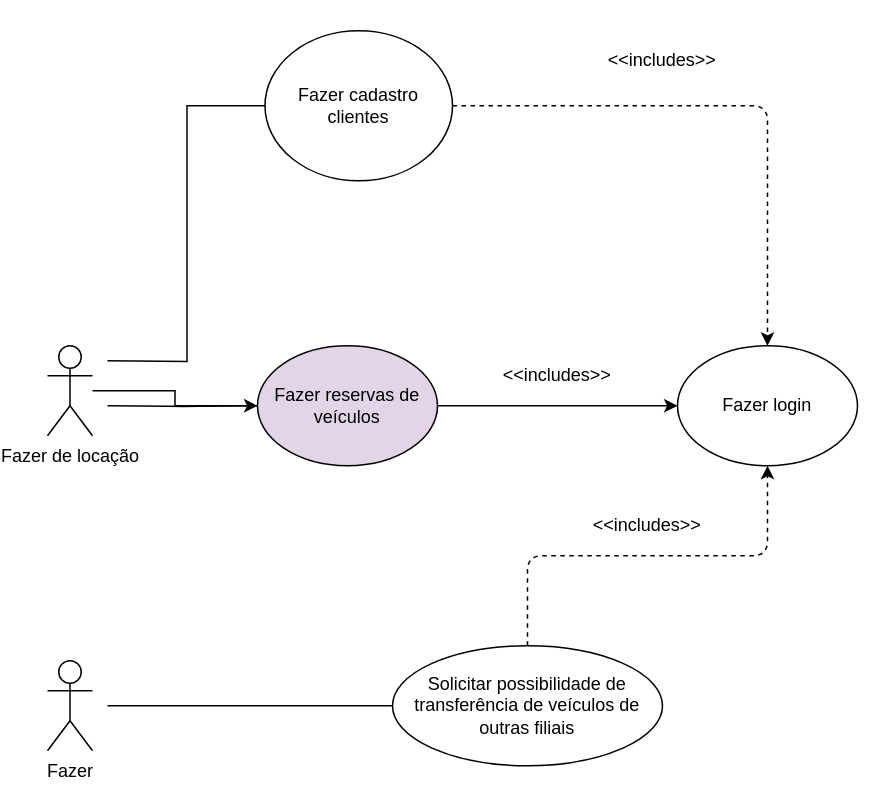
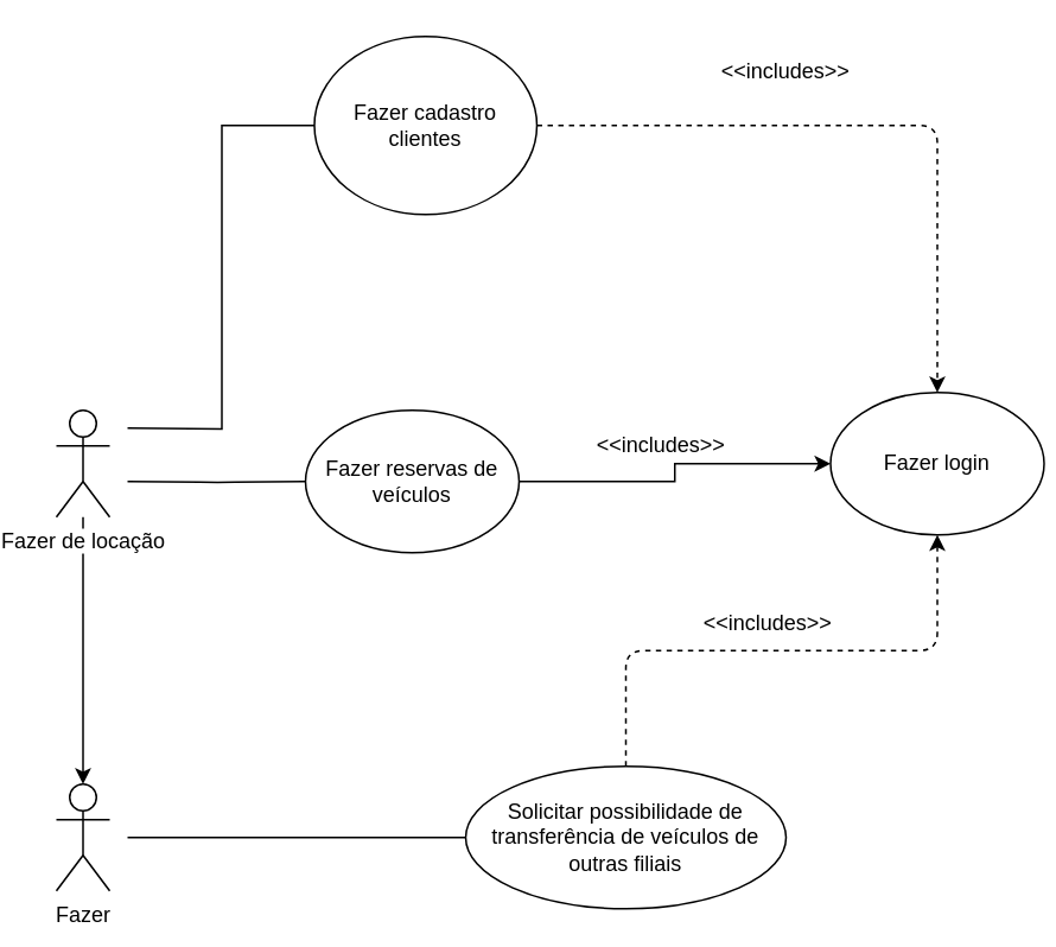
- <mxCell id="2" value="" style="edgeStyle=orthogonalEdgeStyle;rounded=0;orthogonalLoop=1;jettySize=auto;html=1;" parent="1" source="3" target="10" edge="1"><mxGeometry relative="1" as="geometry" /></mxCell>
+ <mxCell id="2" value="" style="edgeStyle=orthogonalEdgeStyle;rounded=0;orthogonalLoop=1;jettySize=auto;html=1;" parent="1" source="3" target="5" edge="1"><mxGeometry relative="1" as="geometry" /></mxCell>
- <mxCell id="10" value="Fazer reservas de veículos" style="ellipse;whiteSpace=wrap;html=1;fillColor=#e1d5e7;" parent="1" vertex="1"><mxGeometry x="160" y="230" width="120" height="80" as="geometry" /></mxCell>
+ <mxCell id="10" value="Fazer reservas de veículos" style="ellipse;whiteSpace=wrap;html=1;" parent="1" vertex="1"><mxGeometry x="160" y="230" width="120" height="80" as="geometry" /></mxCell>
- <mxCell id="11" value="Fazer login&lt;br&gt;" style="ellipse;whiteSpace=wrap;html=1;" vertex="1" parent="1"><mxGeometry x="440" y="230" width="120" height="80" as="geometry" /></mxCell>
+ <mxCell id="11" value="Fazer login&lt;br&gt;" style="ellipse;whiteSpace=wrap;html=1;" vertex="1" parent="1"><mxGeometry x="455" y="220" width="120" height="80" as="geometry" /></mxCell>
